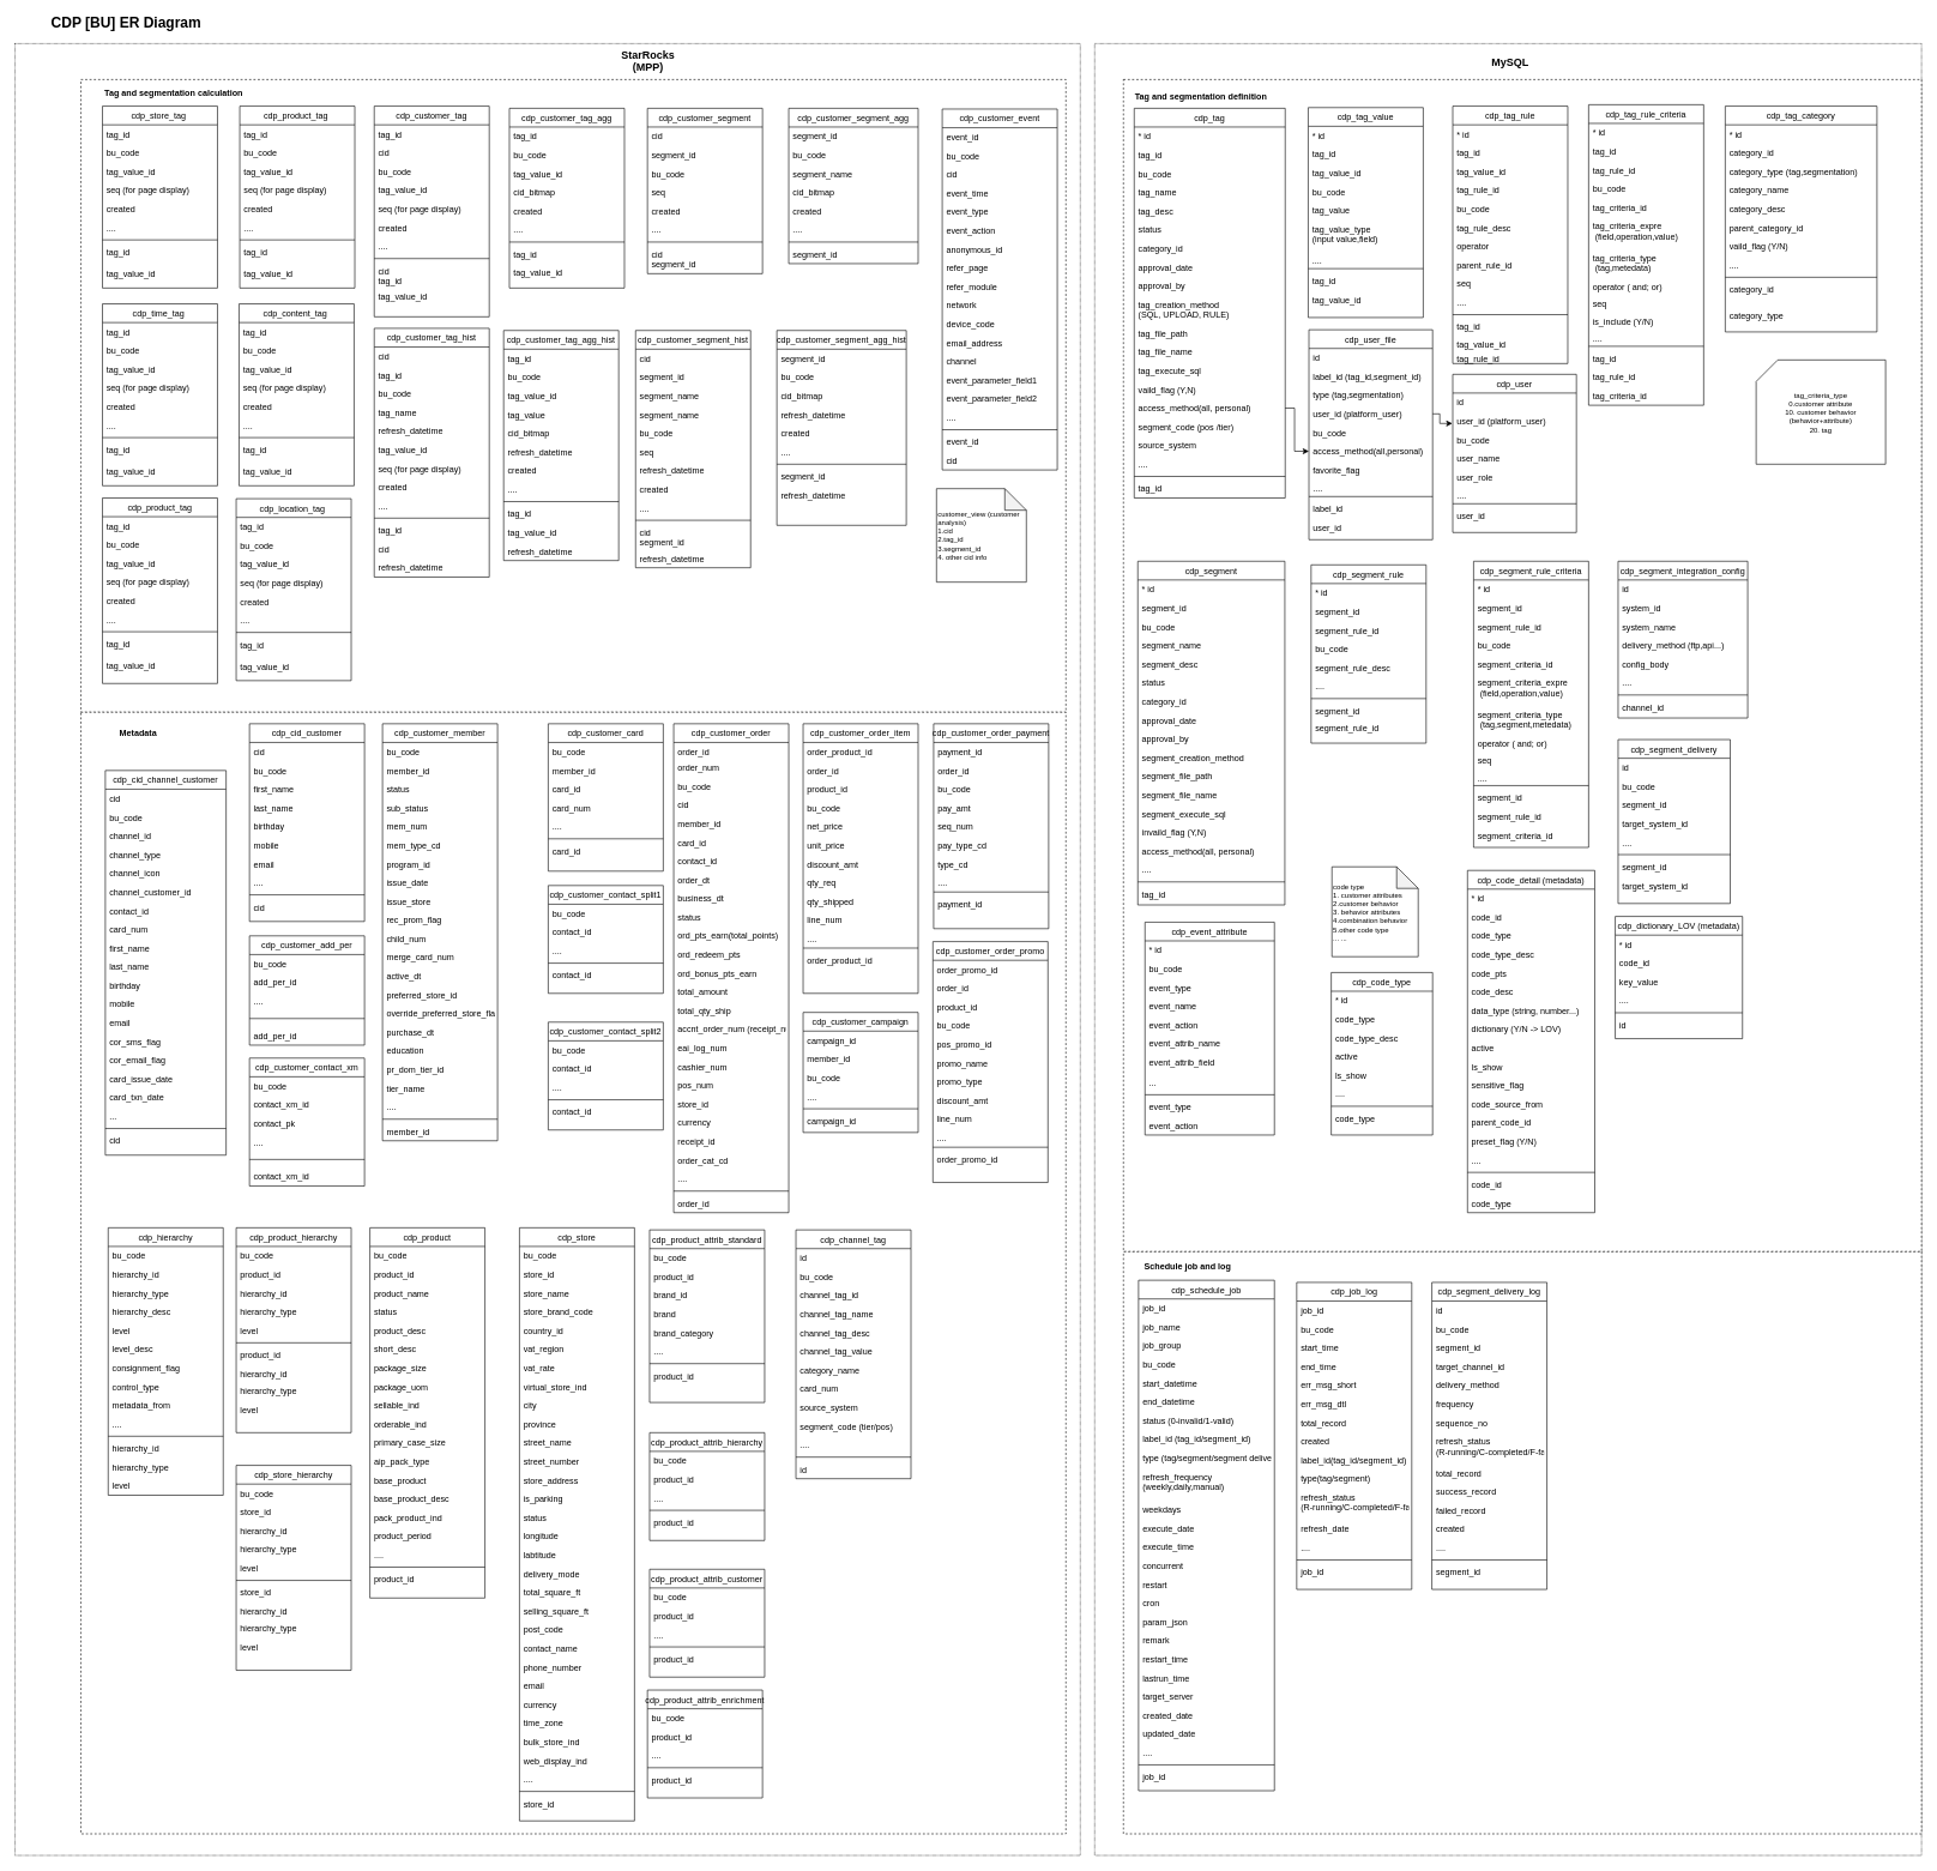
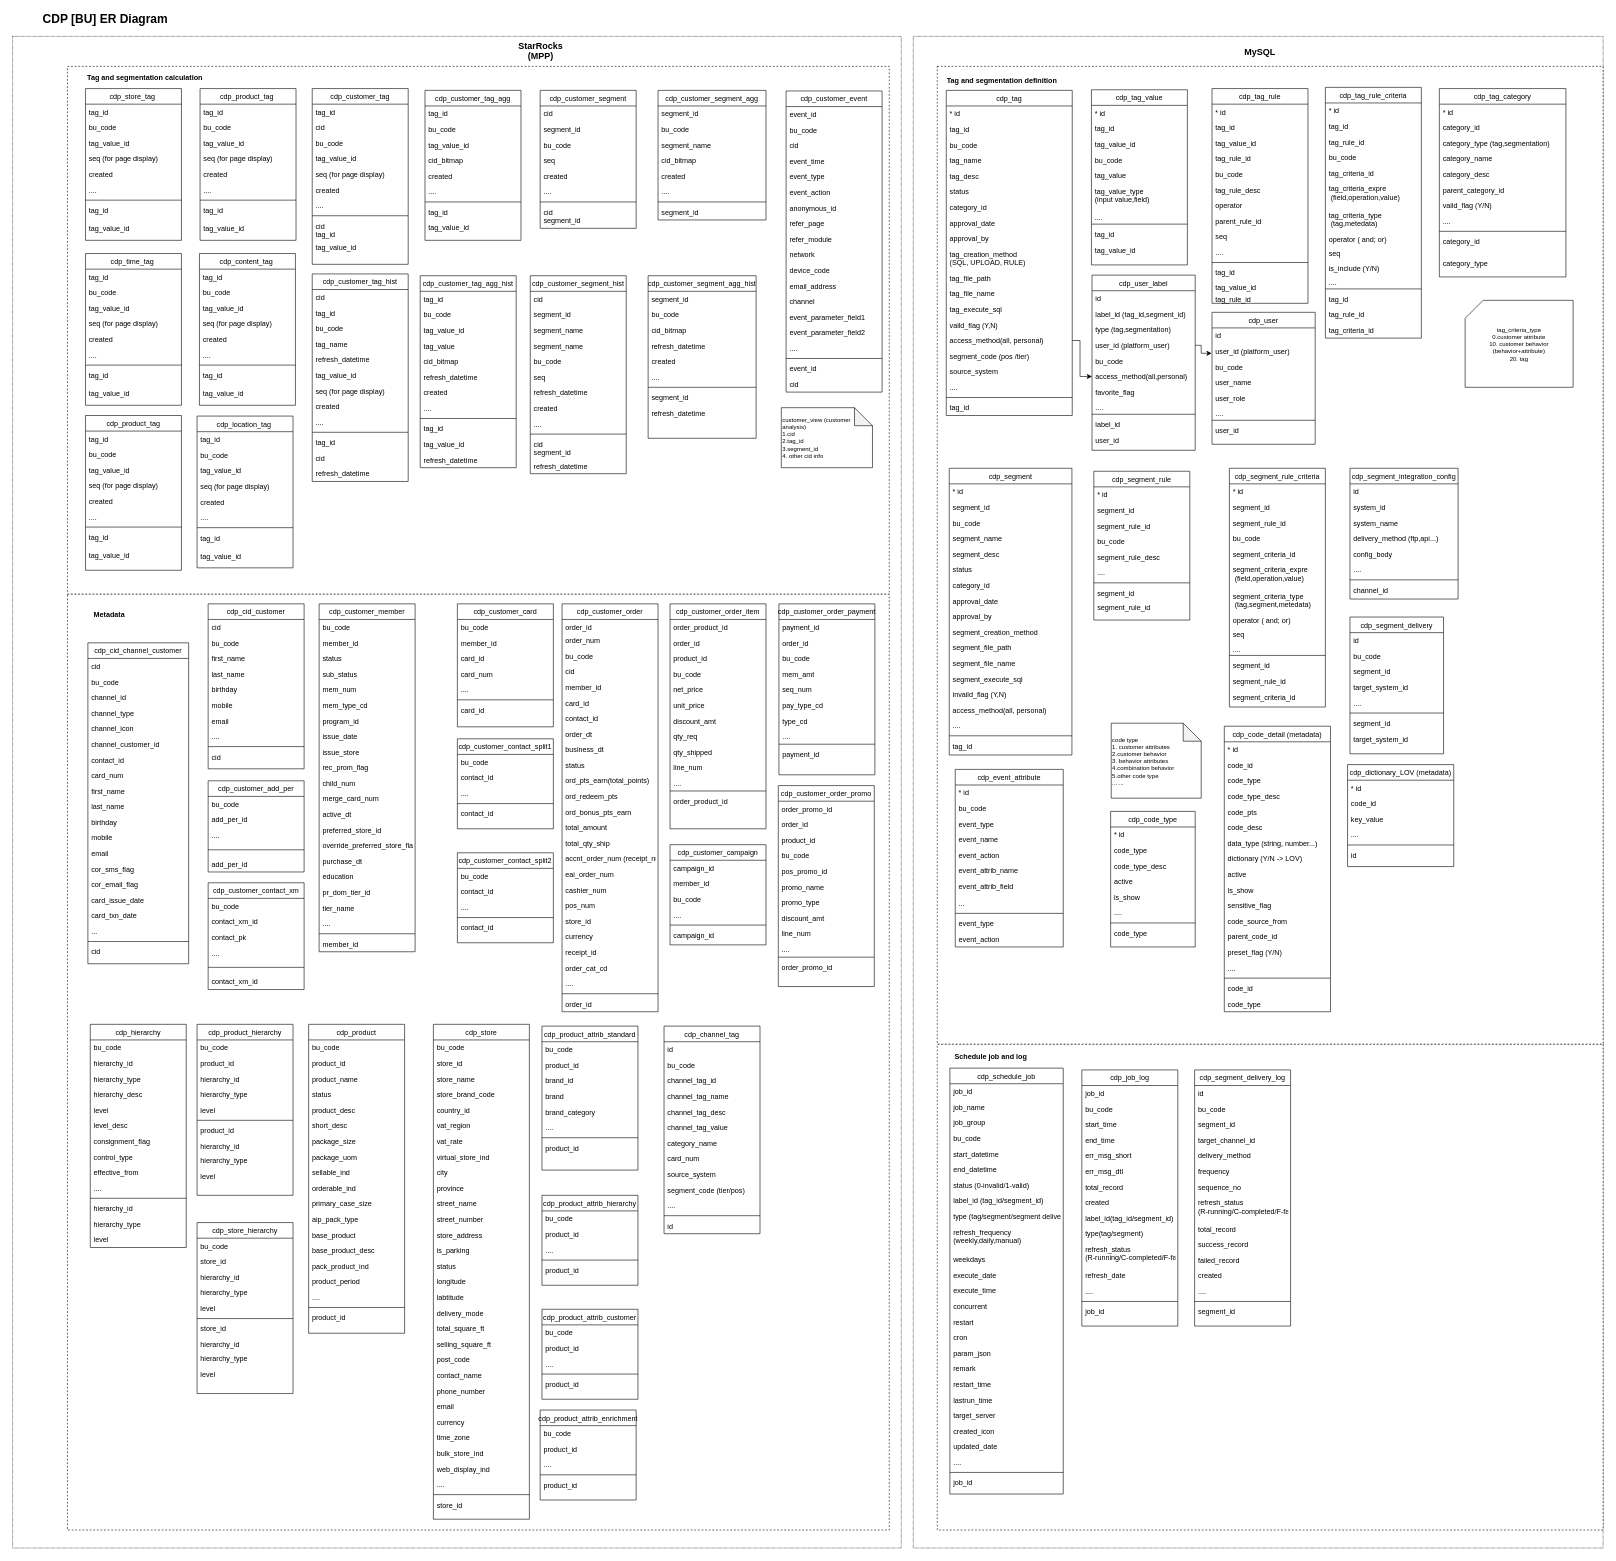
- <mxCell id="470" value="cdp_user_file" style="swimlane;fontStyle=0;align=center;verticalAlign=top;childLayout=stackLayout;horizontal=1;startSize=26;horizontalStack=0;resizeParent=1;resizeLast=0;collapsible=1;marginBottom=0;rounded=0;shadow=0;strokeWidth=1;" parent="1" vertex="1"><mxGeometry x="1820" y="458" width="172" height="292" as="geometry"><mxRectangle x="550" y="140" width="160" height="26" as="alternateBounds" /></mxGeometry></mxCell>
+ <mxCell id="470" value="cdp_user_label" style="swimlane;fontStyle=0;align=center;verticalAlign=top;childLayout=stackLayout;horizontal=1;startSize=26;horizontalStack=0;resizeParent=1;resizeLast=0;collapsible=1;marginBottom=0;rounded=0;shadow=0;strokeWidth=1;" parent="1" vertex="1"><mxGeometry x="1820" y="458" width="172" height="292" as="geometry"><mxRectangle x="550" y="140" width="160" height="26" as="alternateBounds" /></mxGeometry></mxCell>
- <mxCell id="565" value="customer_view (customer analysis)&lt;br&gt;1.cid&lt;br&gt;2.tag_id&lt;br&gt;3.segment_id&lt;br&gt;4. other cid info" style="shape=note;whiteSpace=wrap;html=1;backgroundOutline=1;darkOpacity=0.05;fontSize=10;align=left;" parent="1" vertex="1"><mxGeometry x="1302" y="679" width="125" height="130" as="geometry" /></mxCell>
+ <mxCell id="565" value="customer_view (customer analysis)&lt;br&gt;1.cid&lt;br&gt;2.tag_id&lt;br&gt;3.segment_id&lt;br&gt;4. other cid info" style="shape=note;whiteSpace=wrap;html=1;backgroundOutline=1;darkOpacity=0.05;fontSize=10;align=left;" parent="1" vertex="1"><mxGeometry x="1302" y="679" width="152" height="100" as="geometry" /></mxCell>
- <mxCell id="313" value="Metadata" style="text;html=1;strokeColor=none;fillColor=none;align=center;verticalAlign=middle;whiteSpace=wrap;rounded=0;fontStyle=1;fontSize=12;" parent="1" vertex="1"><mxGeometry x="142" y="1009" width="100" height="20" as="geometry" /></mxCell>
+ <mxCell id="313" value="Metadata" style="text;html=1;strokeColor=none;fillColor=none;align=center;verticalAlign=middle;whiteSpace=wrap;rounded=0;fontStyle=1;fontSize=12;" parent="1" vertex="1"><mxGeometry x="132" y="1014" width="100" height="20" as="geometry" /></mxCell>
- <mxCell id="649" value="pay_amt" style="text;align=left;verticalAlign=top;spacingLeft=4;spacingRight=4;overflow=hidden;rotatable=0;points=[[0,0.5],[1,0.5]];portConstraint=eastwest;rounded=0;shadow=0;html=0;" parent="645" vertex="1"><mxGeometry y="104" width="160" height="26" as="geometry" /></mxCell>
+ <mxCell id="649" value="mem_amt" style="text;align=left;verticalAlign=top;spacingLeft=4;spacingRight=4;overflow=hidden;rotatable=0;points=[[0,0.5],[1,0.5]];portConstraint=eastwest;rounded=0;shadow=0;html=0;" parent="645" vertex="1"><mxGeometry y="104" width="160" height="26" as="geometry" /></mxCell>
- <mxCell id="526" value="code type&lt;br style=&quot;font-size: 10px;&quot;&gt;1. customer attributes&lt;br style=&quot;font-size: 10px;&quot;&gt;2.customer behavior&lt;br style=&quot;font-size: 10px;&quot;&gt;3. behavior attributes&lt;br style=&quot;font-size: 10px;&quot;&gt;4.combination behavior&lt;br&gt;5.other code type&lt;br&gt;... ..." style="shape=note;whiteSpace=wrap;html=1;backgroundOutline=1;darkOpacity=0.05;align=left;fontSize=10;" parent="1" vertex="1"><mxGeometry x="1852" y="1205" width="120" height="125" as="geometry" /></mxCell>
+ <mxCell id="526" value="code type&lt;br style=&quot;font-size: 10px;&quot;&gt;1. customer attributes&lt;br style=&quot;font-size: 10px;&quot;&gt;2.customer behavior&lt;br style=&quot;font-size: 10px;&quot;&gt;3. behavior attributes&lt;br style=&quot;font-size: 10px;&quot;&gt;4.combination behavior&lt;br&gt;5.other code type&lt;br&gt;... ..." style="shape=note;whiteSpace=wrap;html=1;backgroundOutline=1;darkOpacity=0.05;align=left;fontSize=10;" parent="1" vertex="1"><mxGeometry x="1852" y="1205" width="150" height="125" as="geometry" /></mxCell>
- <mxCell id="188" value="eai_log_num" style="text;align=left;verticalAlign=top;spacingLeft=4;spacingRight=4;overflow=hidden;rotatable=0;points=[[0,0.5],[1,0.5]];portConstraint=eastwest;rounded=0;shadow=0;html=0;" parent="171" vertex="1"><mxGeometry y="438" width="160" height="26" as="geometry" /></mxCell>
+ <mxCell id="188" value="eai_order_num" style="text;align=left;verticalAlign=top;spacingLeft=4;spacingRight=4;overflow=hidden;rotatable=0;points=[[0,0.5],[1,0.5]];portConstraint=eastwest;rounded=0;shadow=0;html=0;" parent="171" vertex="1"><mxGeometry y="438" width="160" height="26" as="geometry" /></mxCell>
- <mxCell id="536" value="metadata_from" style="text;align=left;verticalAlign=top;spacingLeft=4;spacingRight=4;overflow=hidden;rotatable=0;points=[[0,0.5],[1,0.5]];portConstraint=eastwest;rounded=0;shadow=0;html=0;" parent="527" vertex="1"><mxGeometry y="234" width="160" height="26" as="geometry" /></mxCell>
+ <mxCell id="536" value="effective_from" style="text;align=left;verticalAlign=top;spacingLeft=4;spacingRight=4;overflow=hidden;rotatable=0;points=[[0,0.5],[1,0.5]];portConstraint=eastwest;rounded=0;shadow=0;html=0;" parent="527" vertex="1"><mxGeometry y="234" width="160" height="26" as="geometry" /></mxCell>
- <mxCell id="306" value="created_date" style="text;align=left;verticalAlign=top;spacingLeft=4;spacingRight=4;overflow=hidden;rotatable=0;points=[[0,0.5],[1,0.5]];portConstraint=eastwest;rounded=0;shadow=0;html=0;" parent="284" vertex="1"><mxGeometry y="592" width="189" height="26" as="geometry" /></mxCell>
+ <mxCell id="306" value="created_icon" style="text;align=left;verticalAlign=top;spacingLeft=4;spacingRight=4;overflow=hidden;rotatable=0;points=[[0,0.5],[1,0.5]];portConstraint=eastwest;rounded=0;shadow=0;html=0;" parent="284" vertex="1"><mxGeometry y="592" width="189" height="26" as="geometry" /></mxCell>
